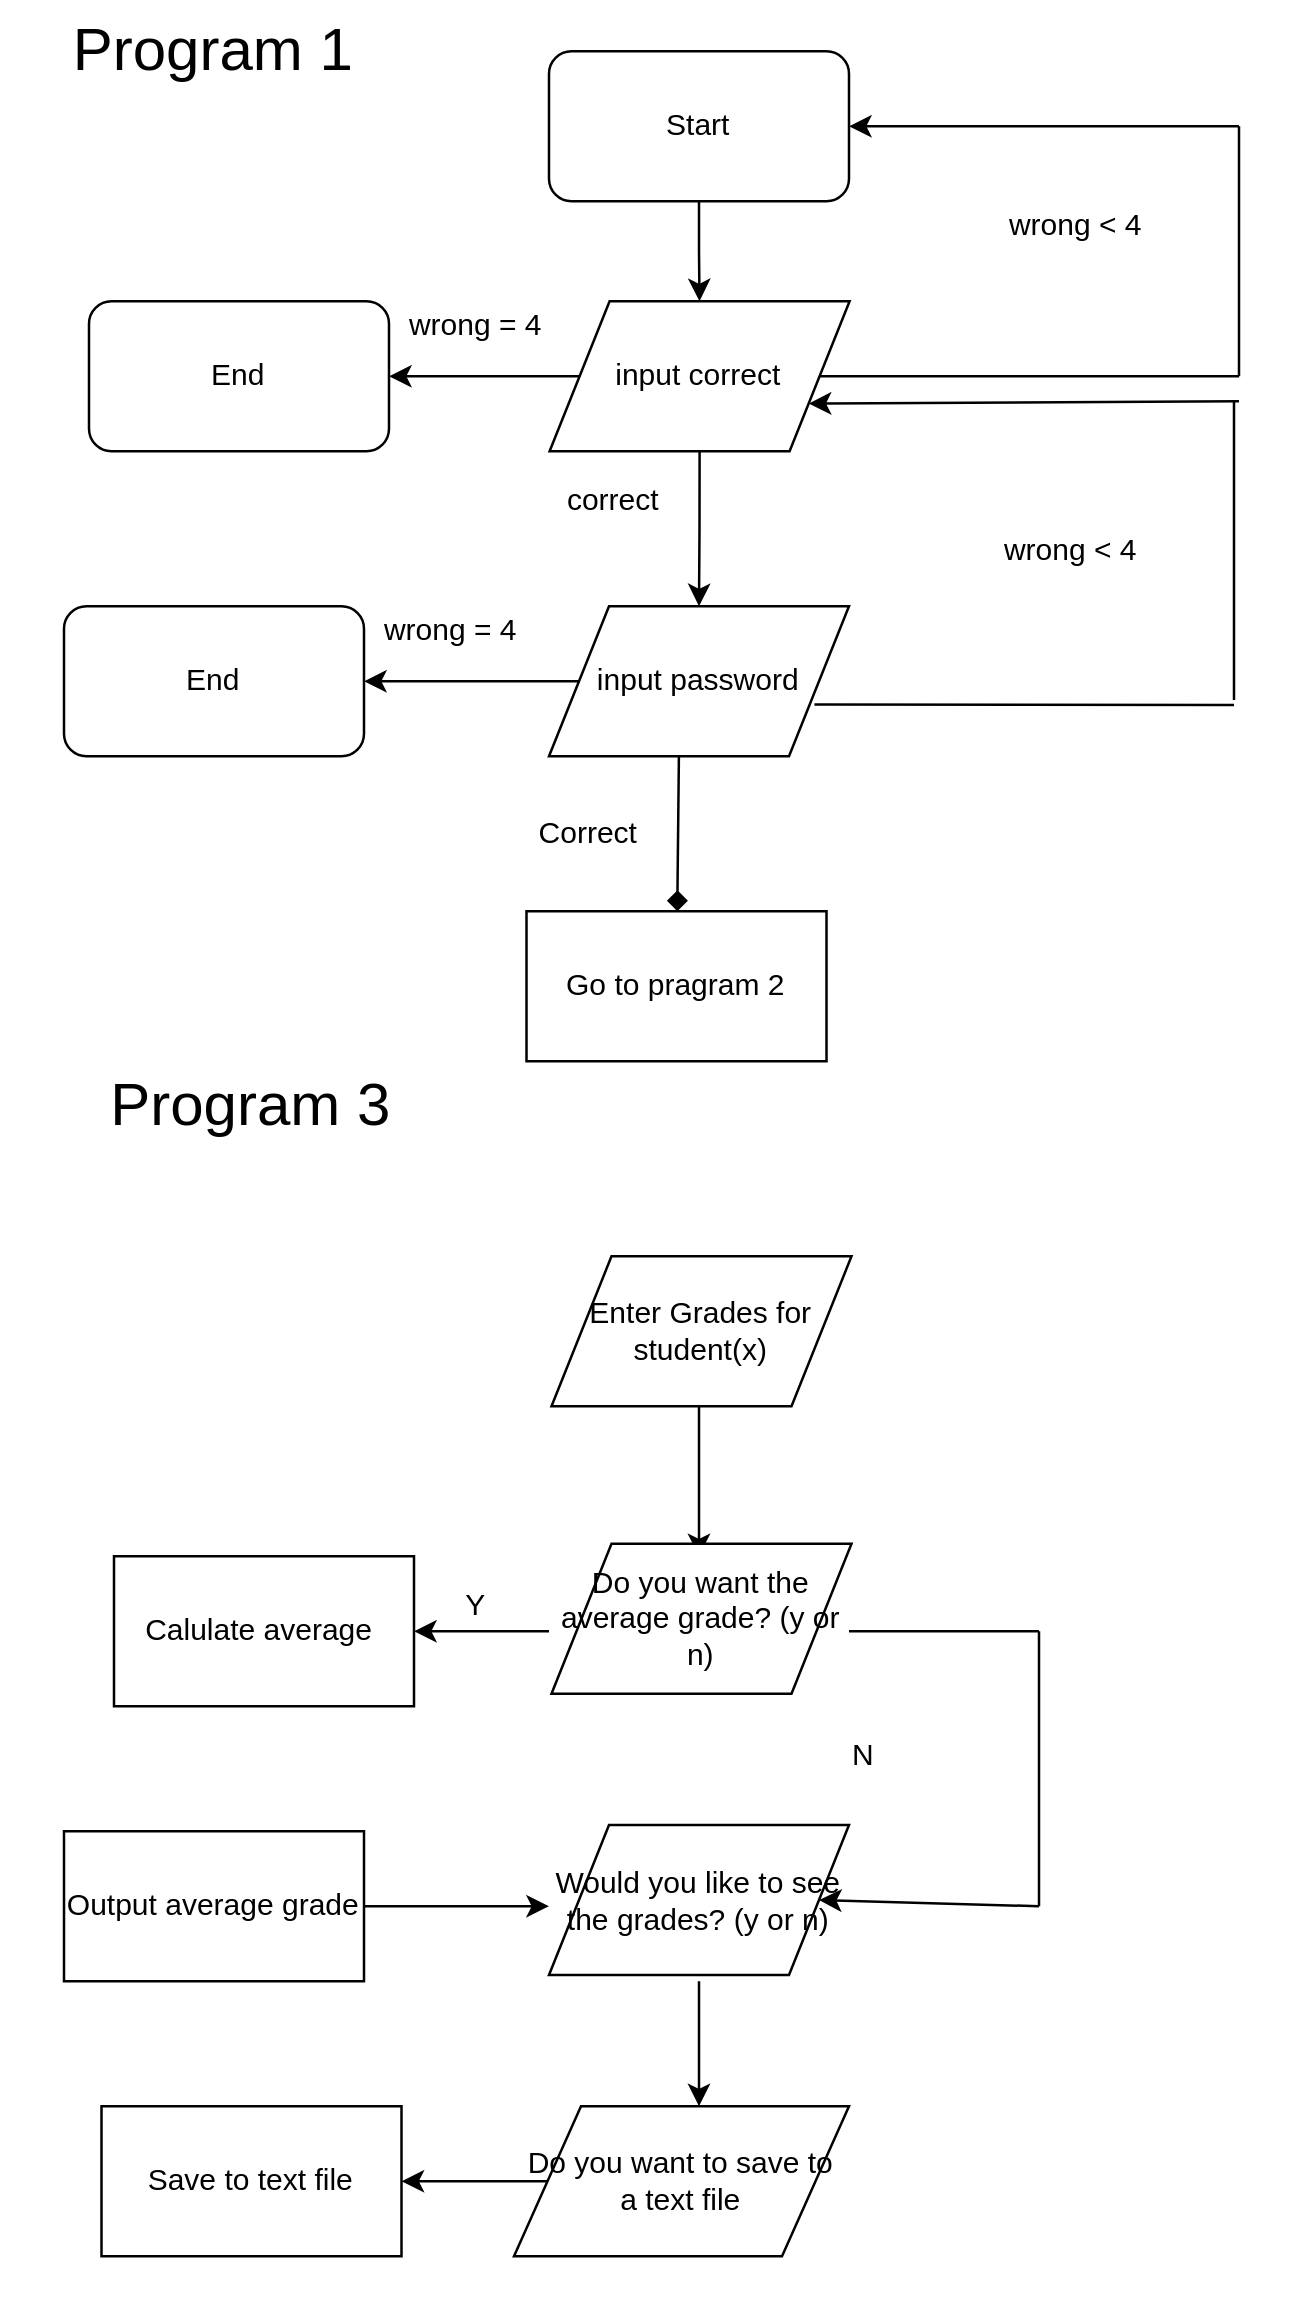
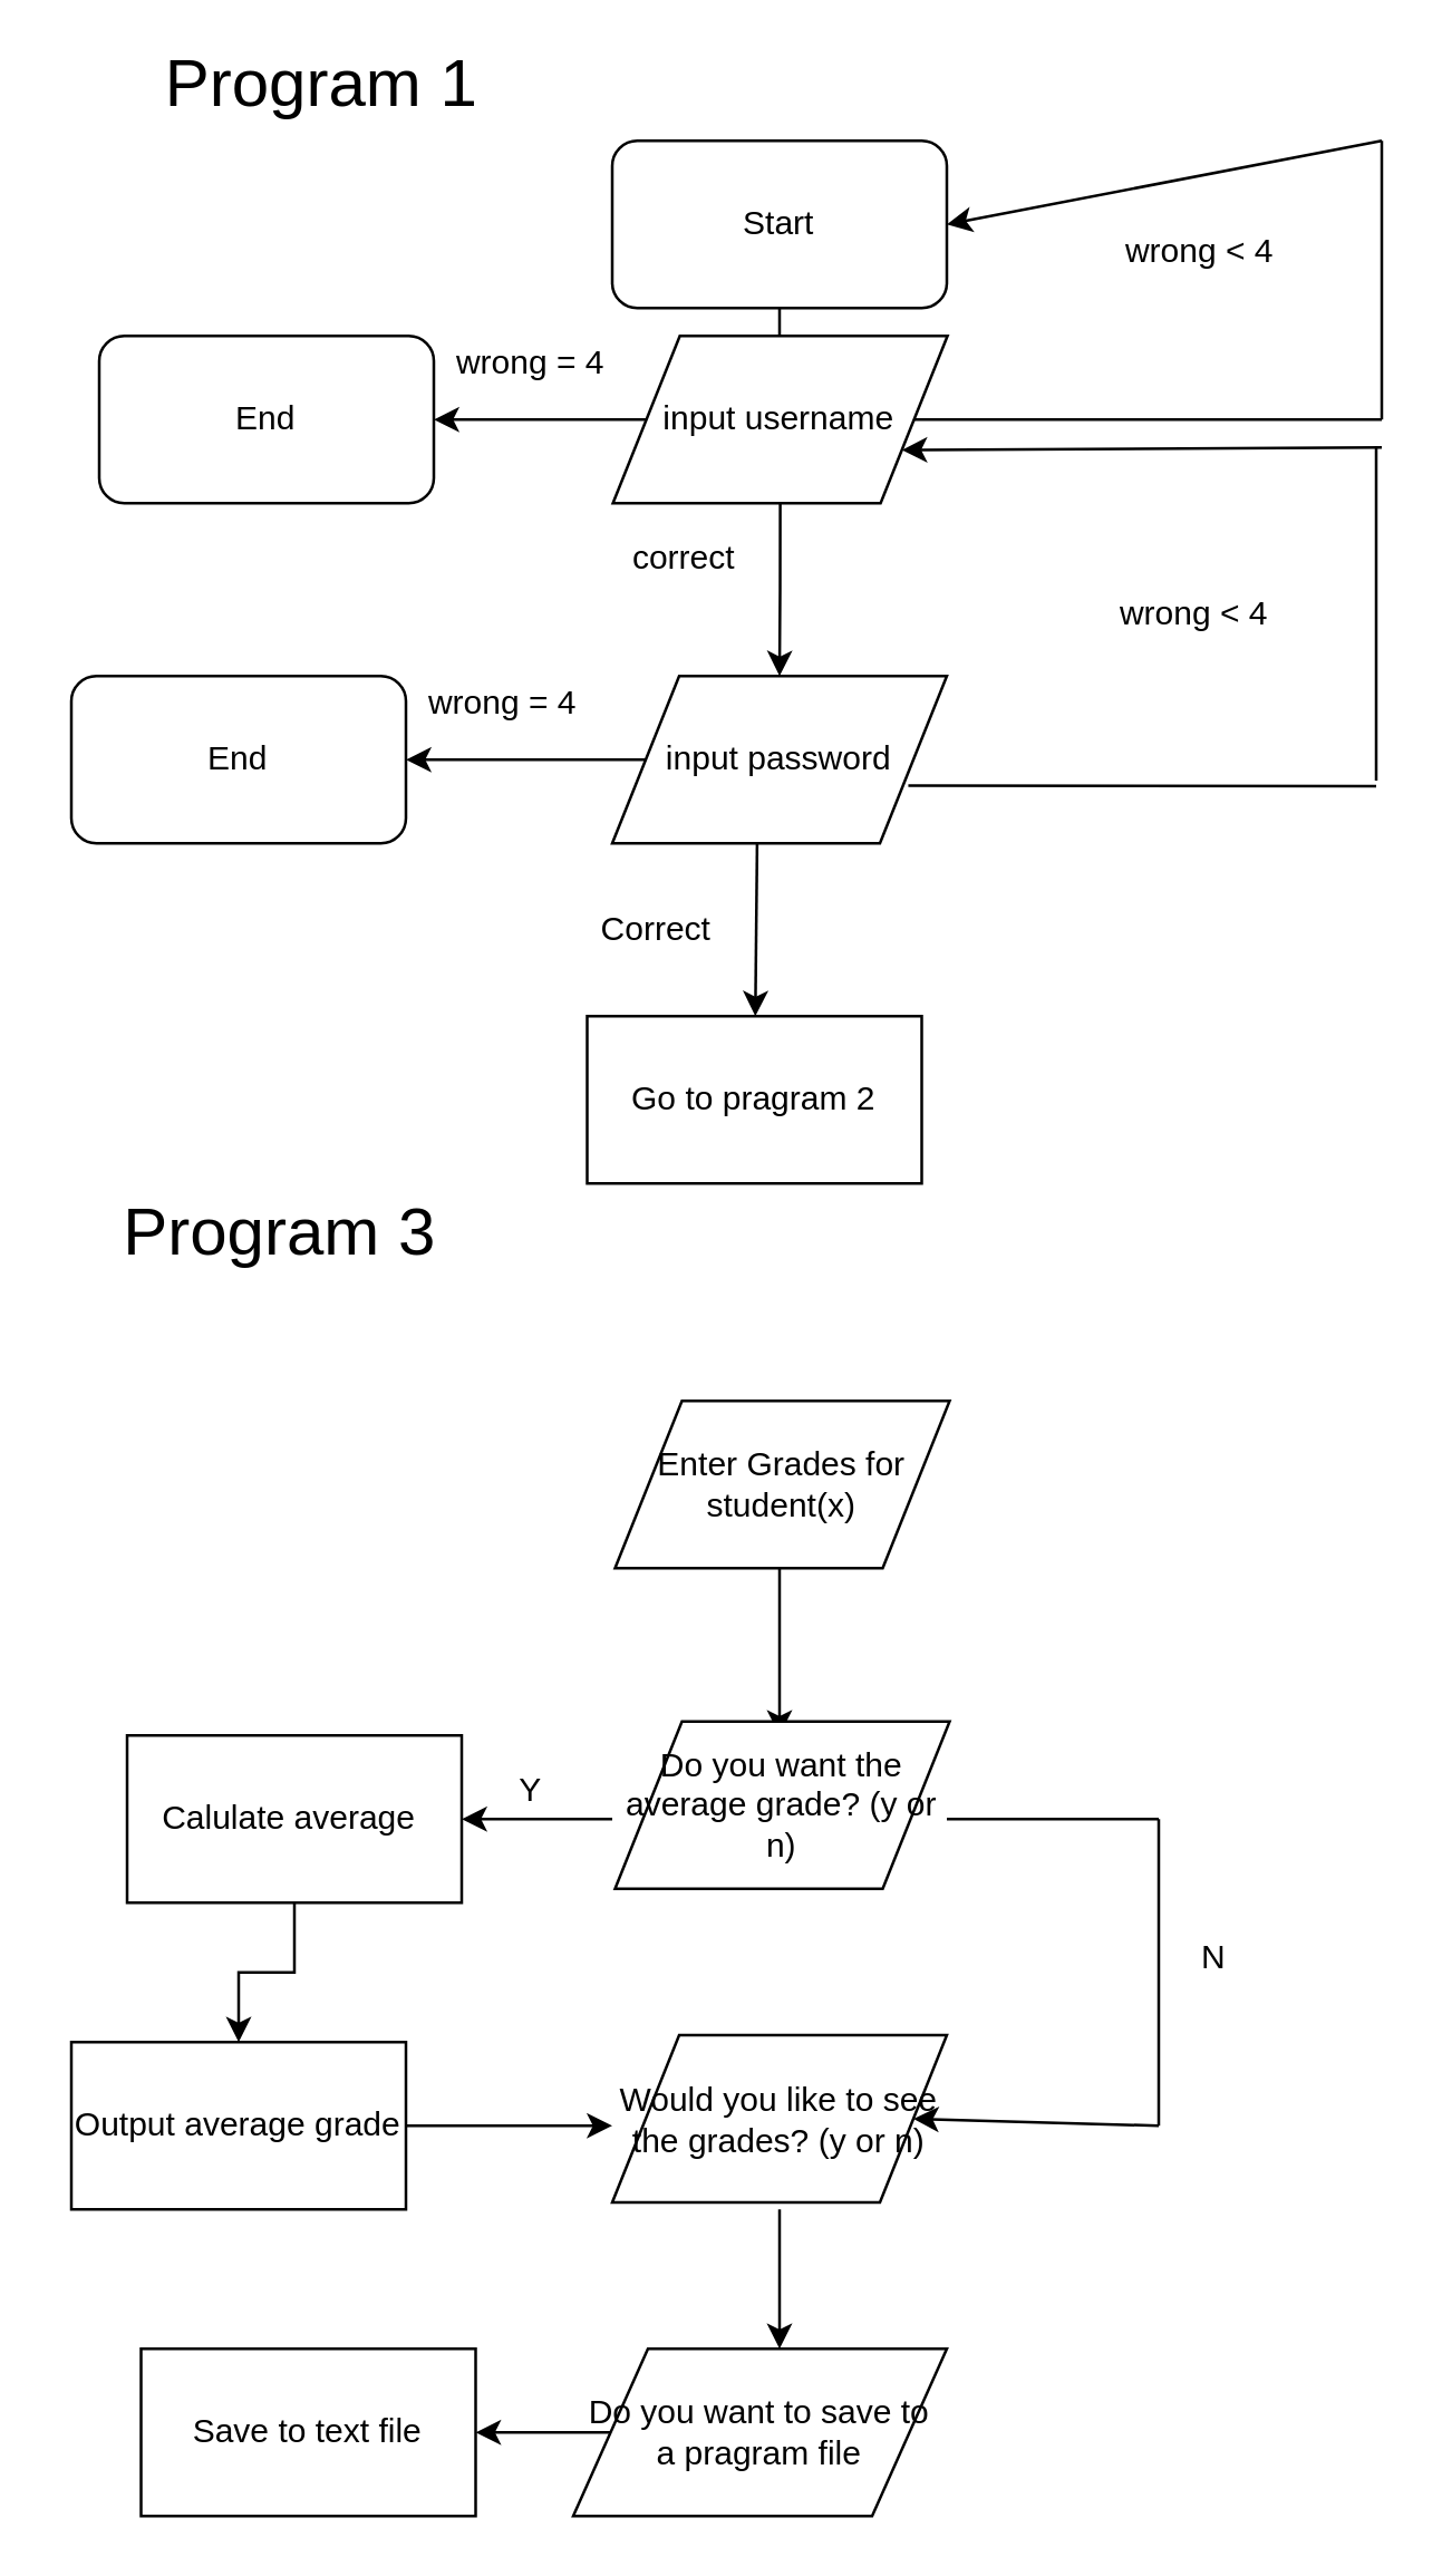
- <mxCell id="40" value="&lt;font style=&quot;font-size: 24px&quot;&gt;Program 1&lt;/font&gt;" style="text;html=1;strokeColor=none;fillColor=none;align=center;verticalAlign=middle;whiteSpace=wrap;rounded=0;" vertex="1" parent="1"><mxGeometry x="5" y="10" width="160" height="20" as="geometry" /></mxCell>
+ <mxCell id="40" value="&lt;font style=&quot;font-size: 24px&quot;&gt;Program 1&lt;/font&gt;" style="text;html=1;strokeColor=none;fillColor=none;align=center;verticalAlign=middle;whiteSpace=wrap;rounded=0;" vertex="1" parent="1"><mxGeometry x="35" y="20" width="160" height="20" as="geometry" /></mxCell>
- <mxCell id="3" value="Start&lt;br&gt;" style="rounded=1;whiteSpace=wrap;html=1;" parent="1" vertex="1"><mxGeometry x="219" y="20" width="120" height="60" as="geometry" /></mxCell>
+ <mxCell id="3" value="Start&lt;br&gt;" style="rounded=1;whiteSpace=wrap;html=1;" parent="1" vertex="1"><mxGeometry x="219" y="50" width="120" height="60" as="geometry" /></mxCell>
- <mxCell id="5" value="input correct" style="shape=parallelogram;perimeter=parallelogramPerimeter;whiteSpace=wrap;html=1;" parent="1" vertex="1"><mxGeometry x="219.235" y="120" width="120" height="60" as="geometry" /></mxCell>
+ <mxCell id="5" value="input username" style="shape=parallelogram;perimeter=parallelogramPerimeter;whiteSpace=wrap;html=1;" parent="1" vertex="1"><mxGeometry x="219.235" y="120" width="120" height="60" as="geometry" /></mxCell>
- <mxCell id="42" value="" style="endArrow=diamond;html=1;exitX=0.433;exitY=1;exitDx=0;exitDy=0;exitPerimeter=0;" edge="1" parent="1" source="15" target="43"><mxGeometry width="50" height="50" relative="1" as="geometry"><mxPoint x="605" y="380" as="sourcePoint" /><mxPoint x="271" y="350" as="targetPoint" /></mxGeometry></mxCell>
+ <mxCell id="42" value="" style="endArrow=classic;html=1;exitX=0.433;exitY=1;exitDx=0;exitDy=0;exitPerimeter=0;" edge="1" parent="1" source="15" target="43"><mxGeometry width="50" height="50" relative="1" as="geometry"><mxPoint x="605" y="380" as="sourcePoint" /><mxPoint x="271" y="350" as="targetPoint" /></mxGeometry></mxCell>
- <mxCell id="33" value="N" style="text;html=1;strokeColor=none;fillColor=none;align=center;verticalAlign=middle;whiteSpace=wrap;rounded=0;" vertex="1" parent="1"><mxGeometry x="325" y="692" width="40" height="20" as="geometry" /></mxCell>
+ <mxCell id="33" value="N" style="text;html=1;strokeColor=none;fillColor=none;align=center;verticalAlign=middle;whiteSpace=wrap;rounded=0;" vertex="1" parent="1"><mxGeometry x="415" y="692" width="40" height="20" as="geometry" /></mxCell>
+ <mxCell id="23" style="edgeStyle=orthogonalEdgeStyle;rounded=0;orthogonalLoop=1;jettySize=auto;html=1;exitX=0.5;exitY=1;exitDx=0;exitDy=0;entryX=0.5;entryY=0;entryDx=0;entryDy=0;" edge="1" parent="1" source="24" target="26"><mxGeometry relative="1" as="geometry" /></mxCell>
- <mxCell id="34" value="Save to text file" style="rounded=0;whiteSpace=wrap;html=1;" vertex="1" parent="1"><mxGeometry x="40" y="842" width="120" height="60" as="geometry" /></mxCell>
+ <mxCell id="34" value="Save to text file" style="rounded=0;whiteSpace=wrap;html=1;" vertex="1" parent="1"><mxGeometry x="50" y="842" width="120" height="60" as="geometry" /></mxCell>
- <mxCell id="39" value="Do you want to save to a text file" style="shape=parallelogram;perimeter=parallelogramPerimeter;whiteSpace=wrap;html=1;" vertex="1" parent="1"><mxGeometry x="205" y="842" width="134" height="60" as="geometry" /></mxCell>
+ <mxCell id="39" value="Do you want to save to a pragram file" style="shape=parallelogram;perimeter=parallelogramPerimeter;whiteSpace=wrap;html=1;" vertex="1" parent="1"><mxGeometry x="205" y="842" width="134" height="60" as="geometry" /></mxCell>
